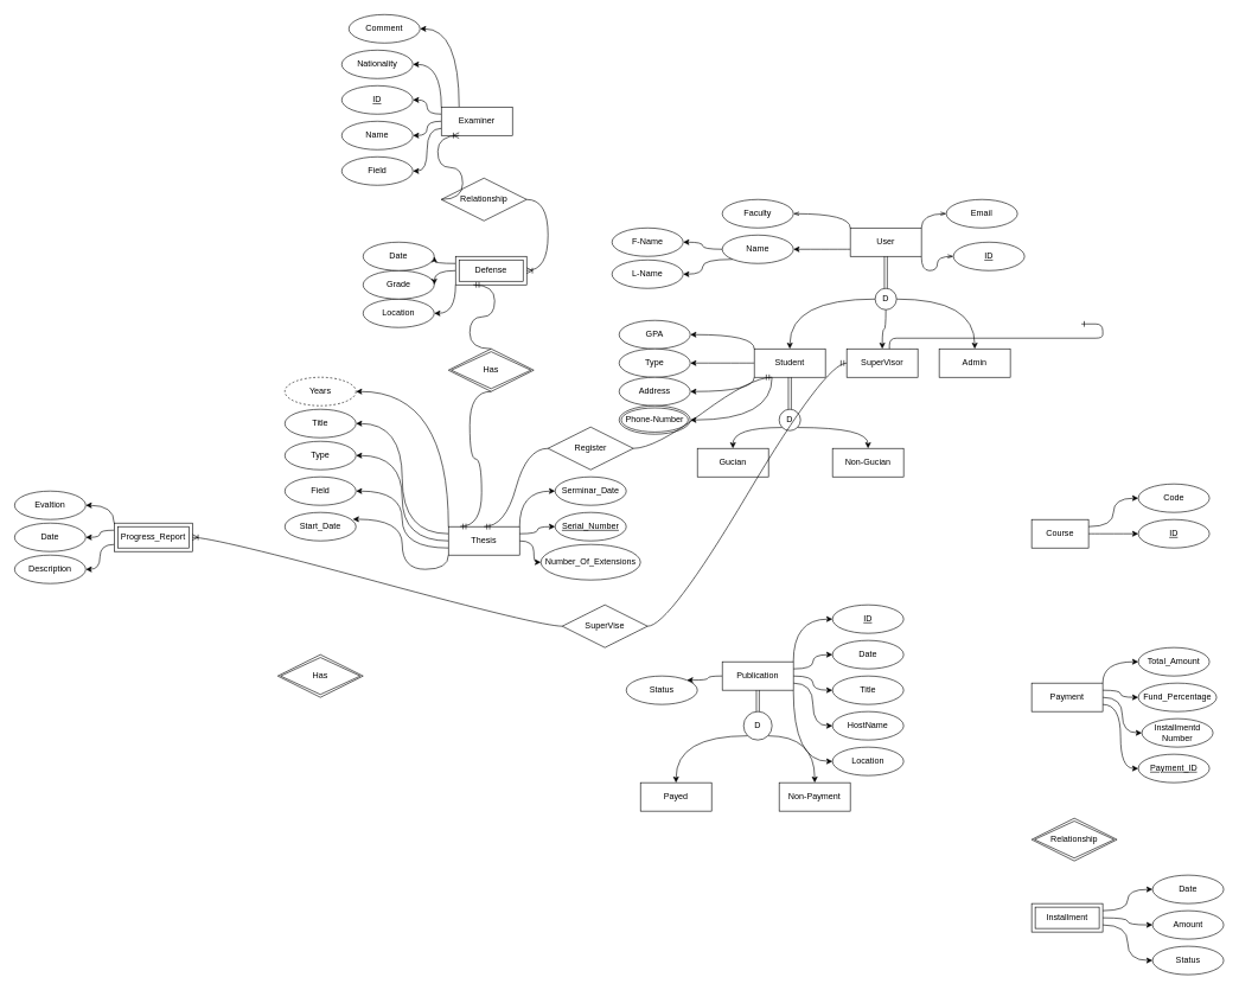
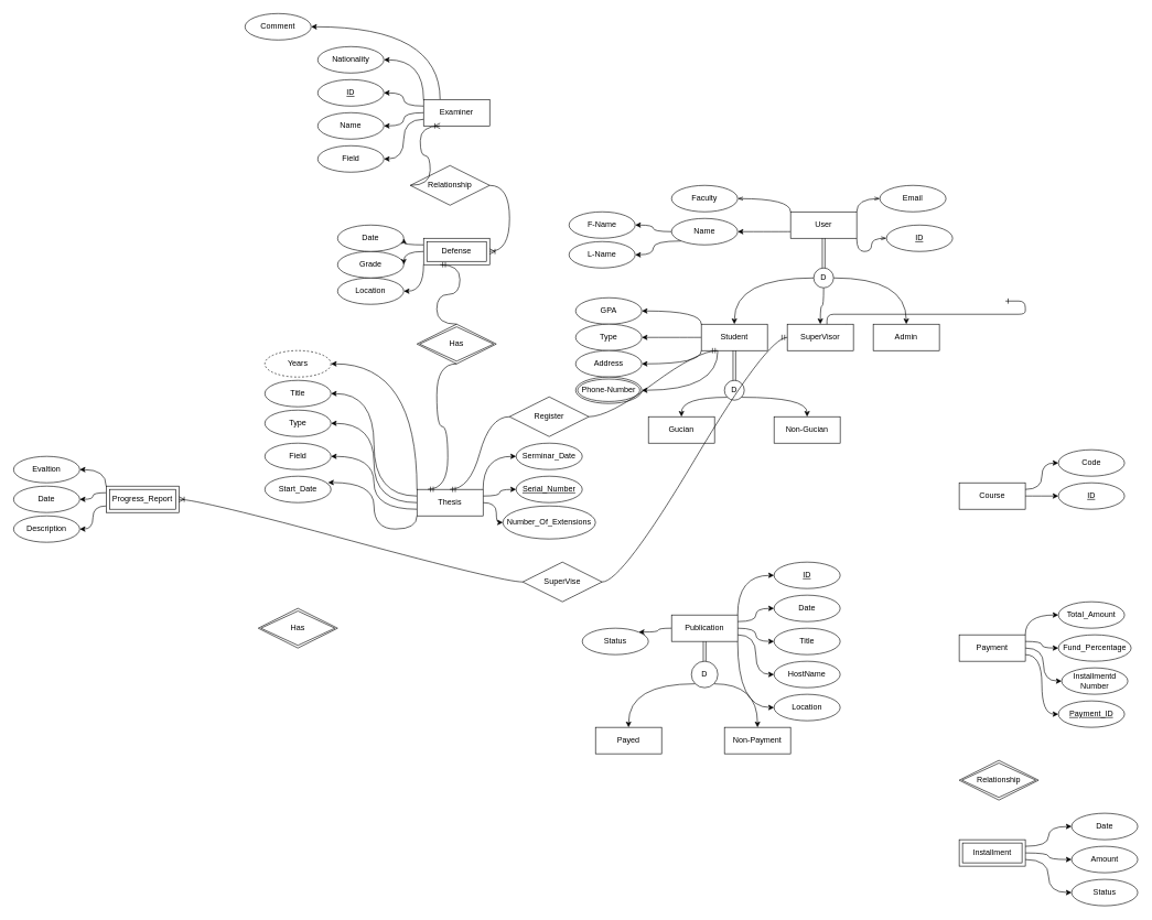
- <mxCell id="74" value="Comment" style="ellipse;whiteSpace=wrap;html=1;align=center;" vertex="1" parent="1"><mxGeometry x="490" y="20" width="100" height="40" as="geometry" /></mxCell>
+ <mxCell id="74" value="Comment" style="ellipse;whiteSpace=wrap;html=1;align=center;" vertex="1" parent="1"><mxGeometry x="370" y="20" width="100" height="40" as="geometry" /></mxCell>
- <mxCell id="68" value="Examiner" style="whiteSpace=wrap;html=1;align=center;" vertex="1" parent="1"><mxGeometry x="620" y="150" width="100" height="40" as="geometry" /></mxCell>
+ <mxCell id="68" value="Examiner" style="whiteSpace=wrap;html=1;align=center;" vertex="1" parent="1"><mxGeometry x="640" y="150" width="100" height="40" as="geometry" /></mxCell>
- <mxCell id="85" value="Course" style="whiteSpace=wrap;html=1;align=center;" vertex="1" parent="1"><mxGeometry x="1450" y="730" width="80" height="40" as="geometry" /></mxCell>
+ <mxCell id="85" value="Course" style="whiteSpace=wrap;html=1;align=center;" vertex="1" parent="1"><mxGeometry x="1450" y="730" width="100" height="40" as="geometry" /></mxCell>
